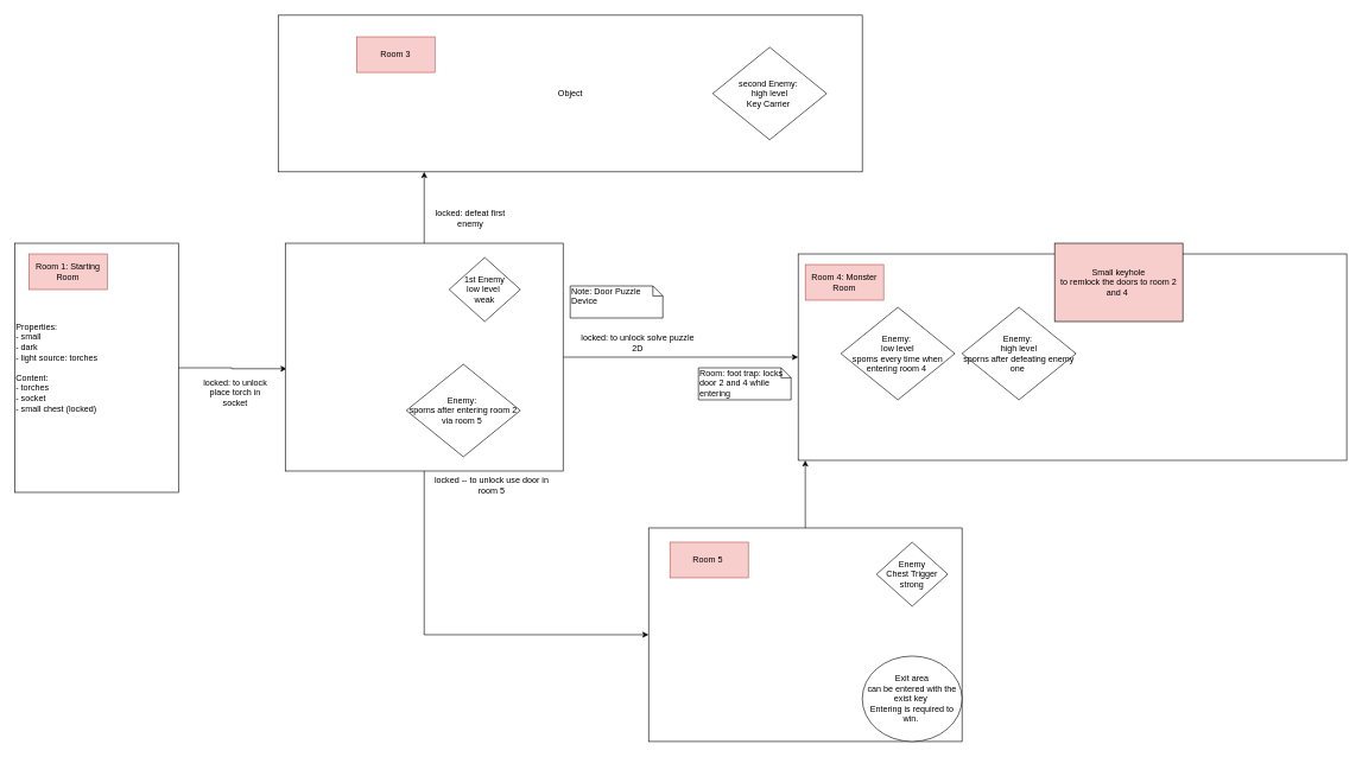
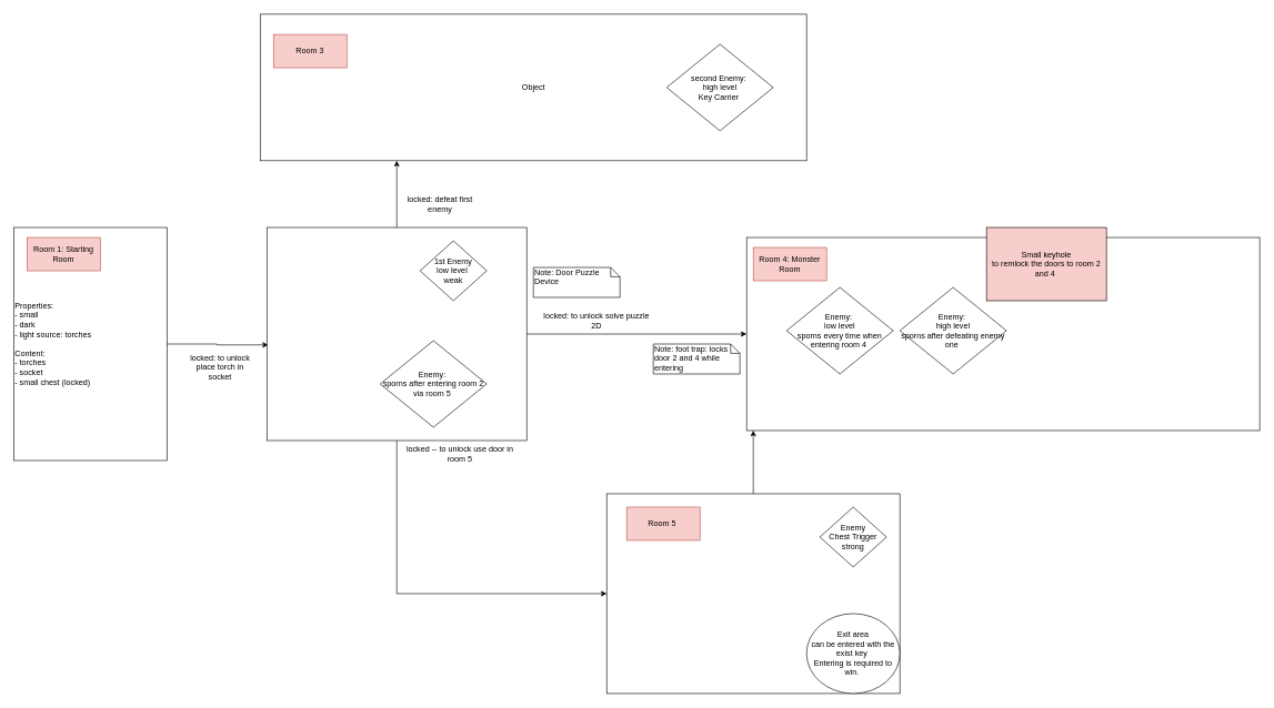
- <mxCell id="27" value="Room 3" style="text;html=1;strokeColor=#b85450;fillColor=#f8cecc;align=center;verticalAlign=middle;whiteSpace=wrap;rounded=0;" vertex="1" parent="1"><mxGeometry x="500" y="51" width="110" height="50" as="geometry" /></mxCell>
+ <mxCell id="27" value="Room 3" style="text;html=1;strokeColor=#b85450;fillColor=#f8cecc;align=center;verticalAlign=middle;whiteSpace=wrap;rounded=0;" vertex="1" parent="1"><mxGeometry x="410" y="51" width="110" height="50" as="geometry" /></mxCell>
- <mxCell id="23" value="Room: foot trap: locks door 2 and 4 while entering" style="shape=note;whiteSpace=wrap;html=1;size=14;verticalAlign=top;align=left;spacingTop=-6;" vertex="1" parent="1"><mxGeometry x="980" y="516" width="130" height="45" as="geometry" /></mxCell>
+ <mxCell id="23" value="Note: foot trap: locks door 2 and 4 while entering" style="shape=note;whiteSpace=wrap;html=1;size=14;verticalAlign=top;align=left;spacingTop=-6;" vertex="1" parent="1"><mxGeometry x="980" y="516" width="130" height="45" as="geometry" /></mxCell>
